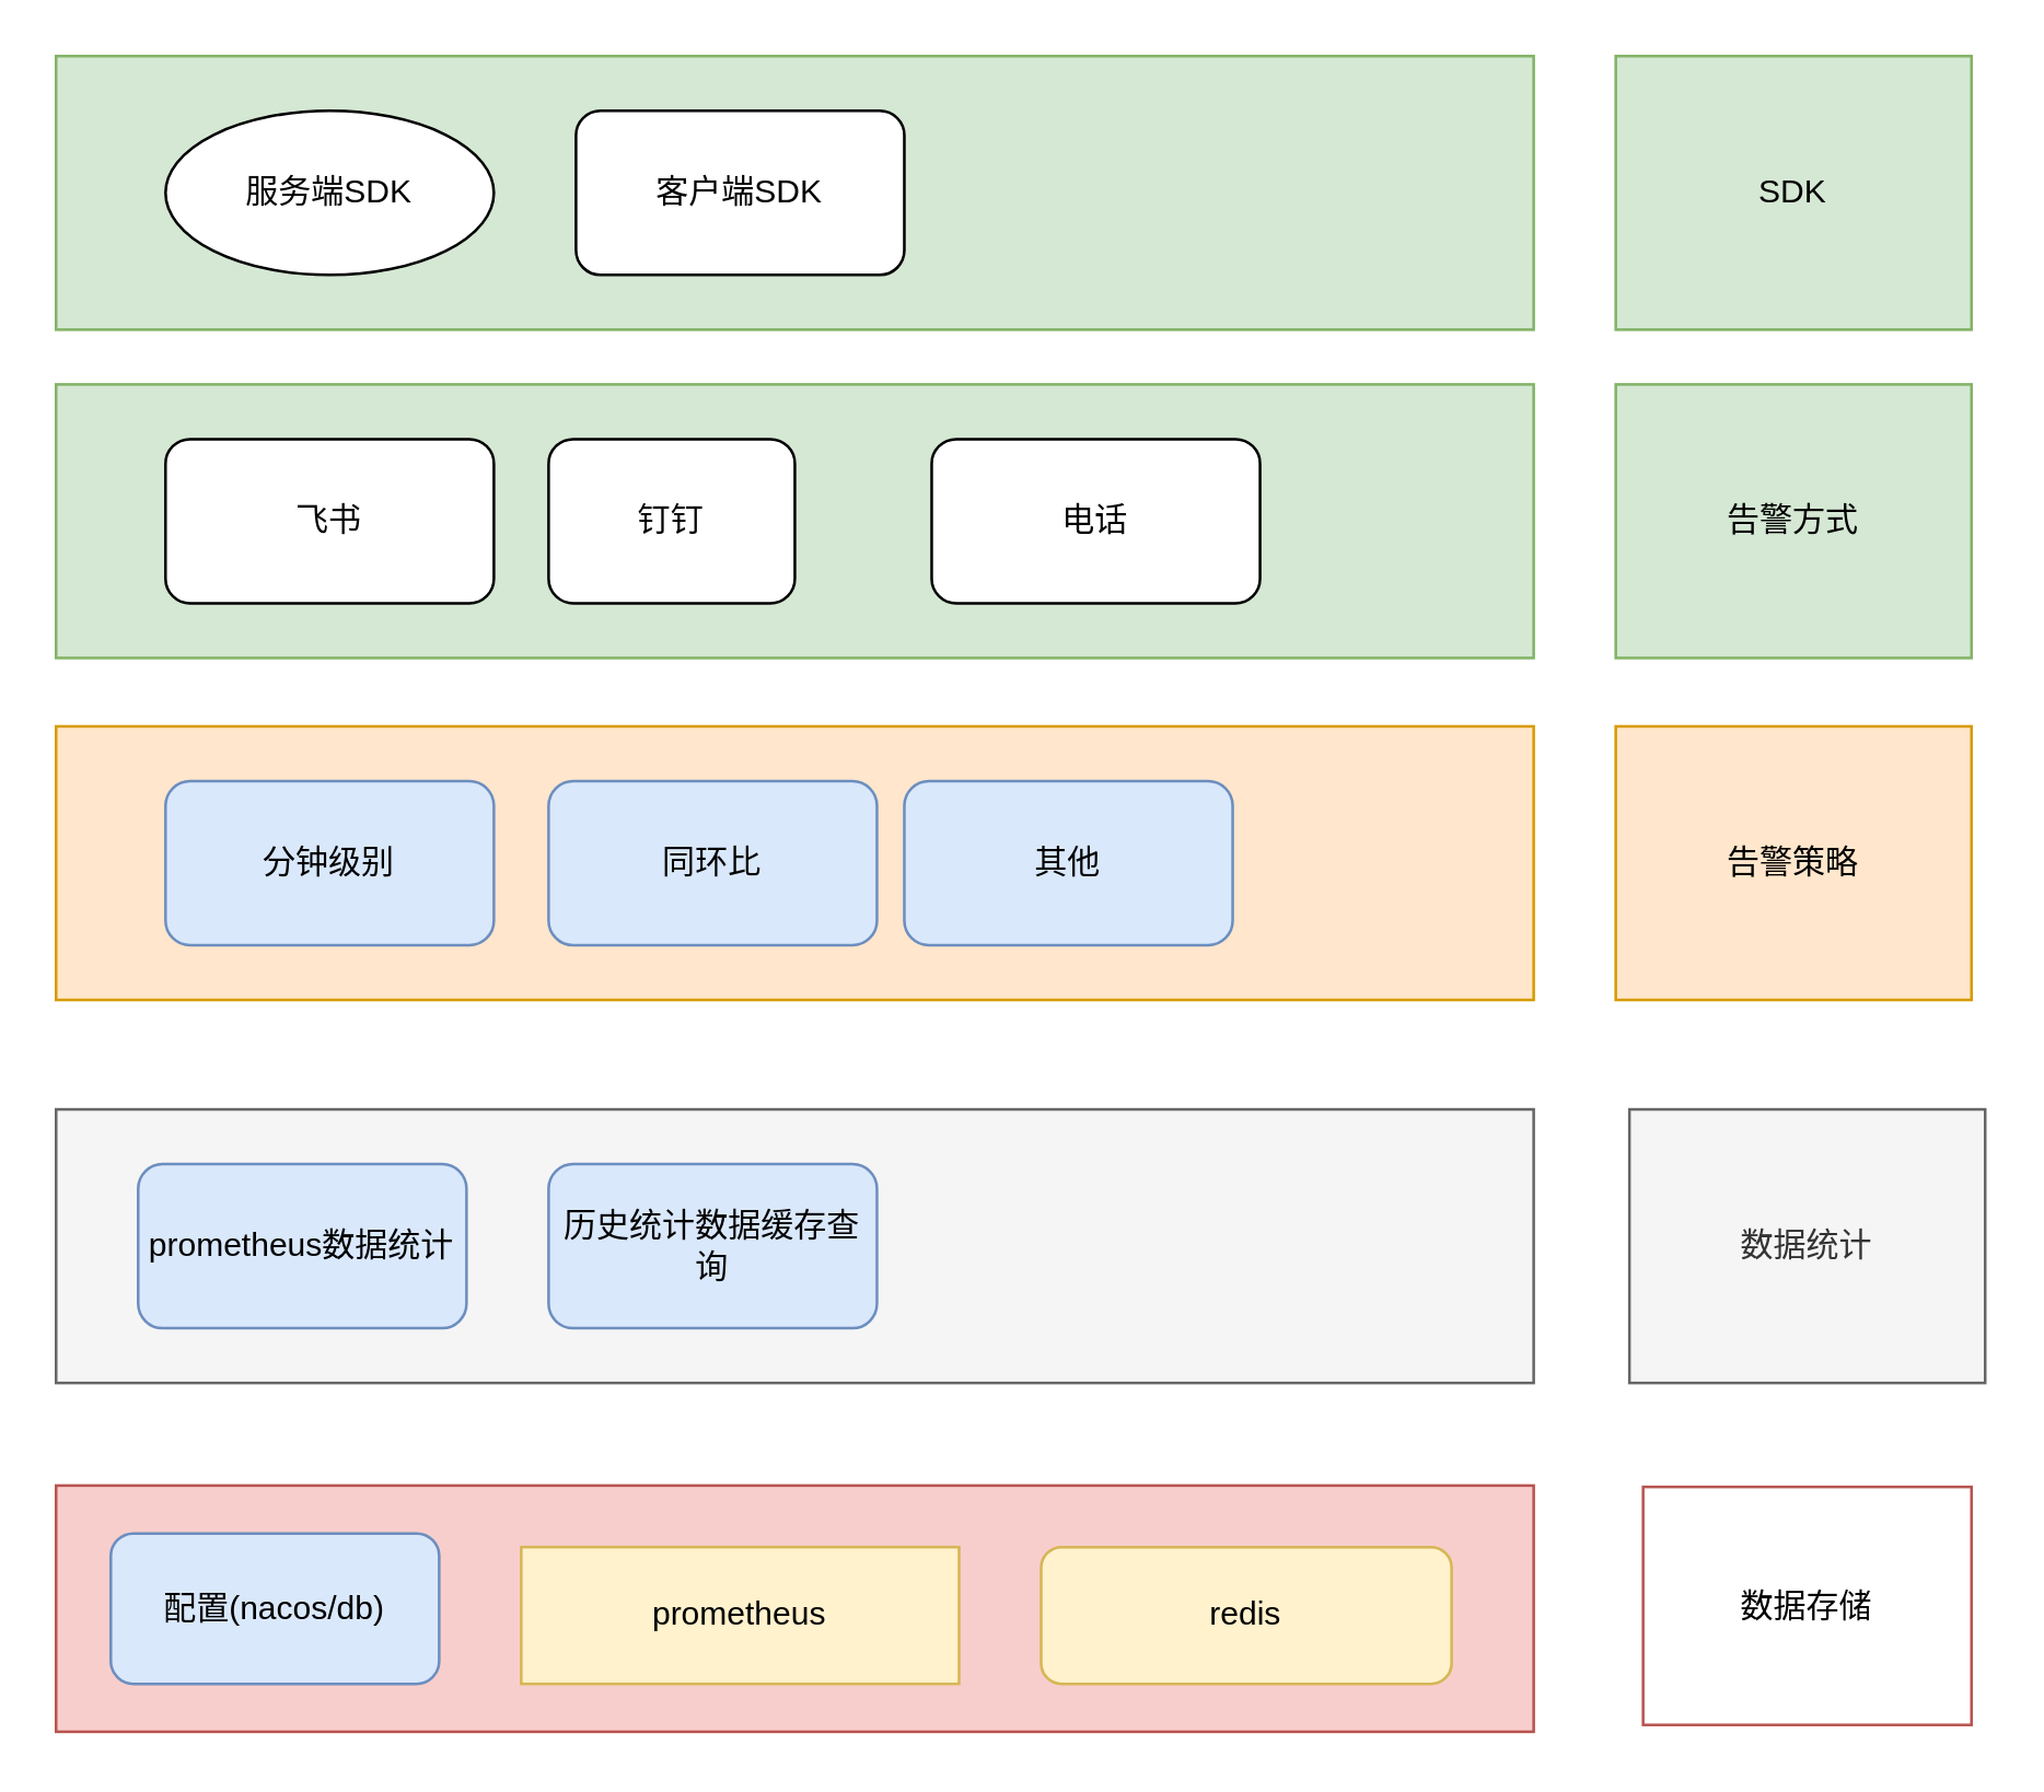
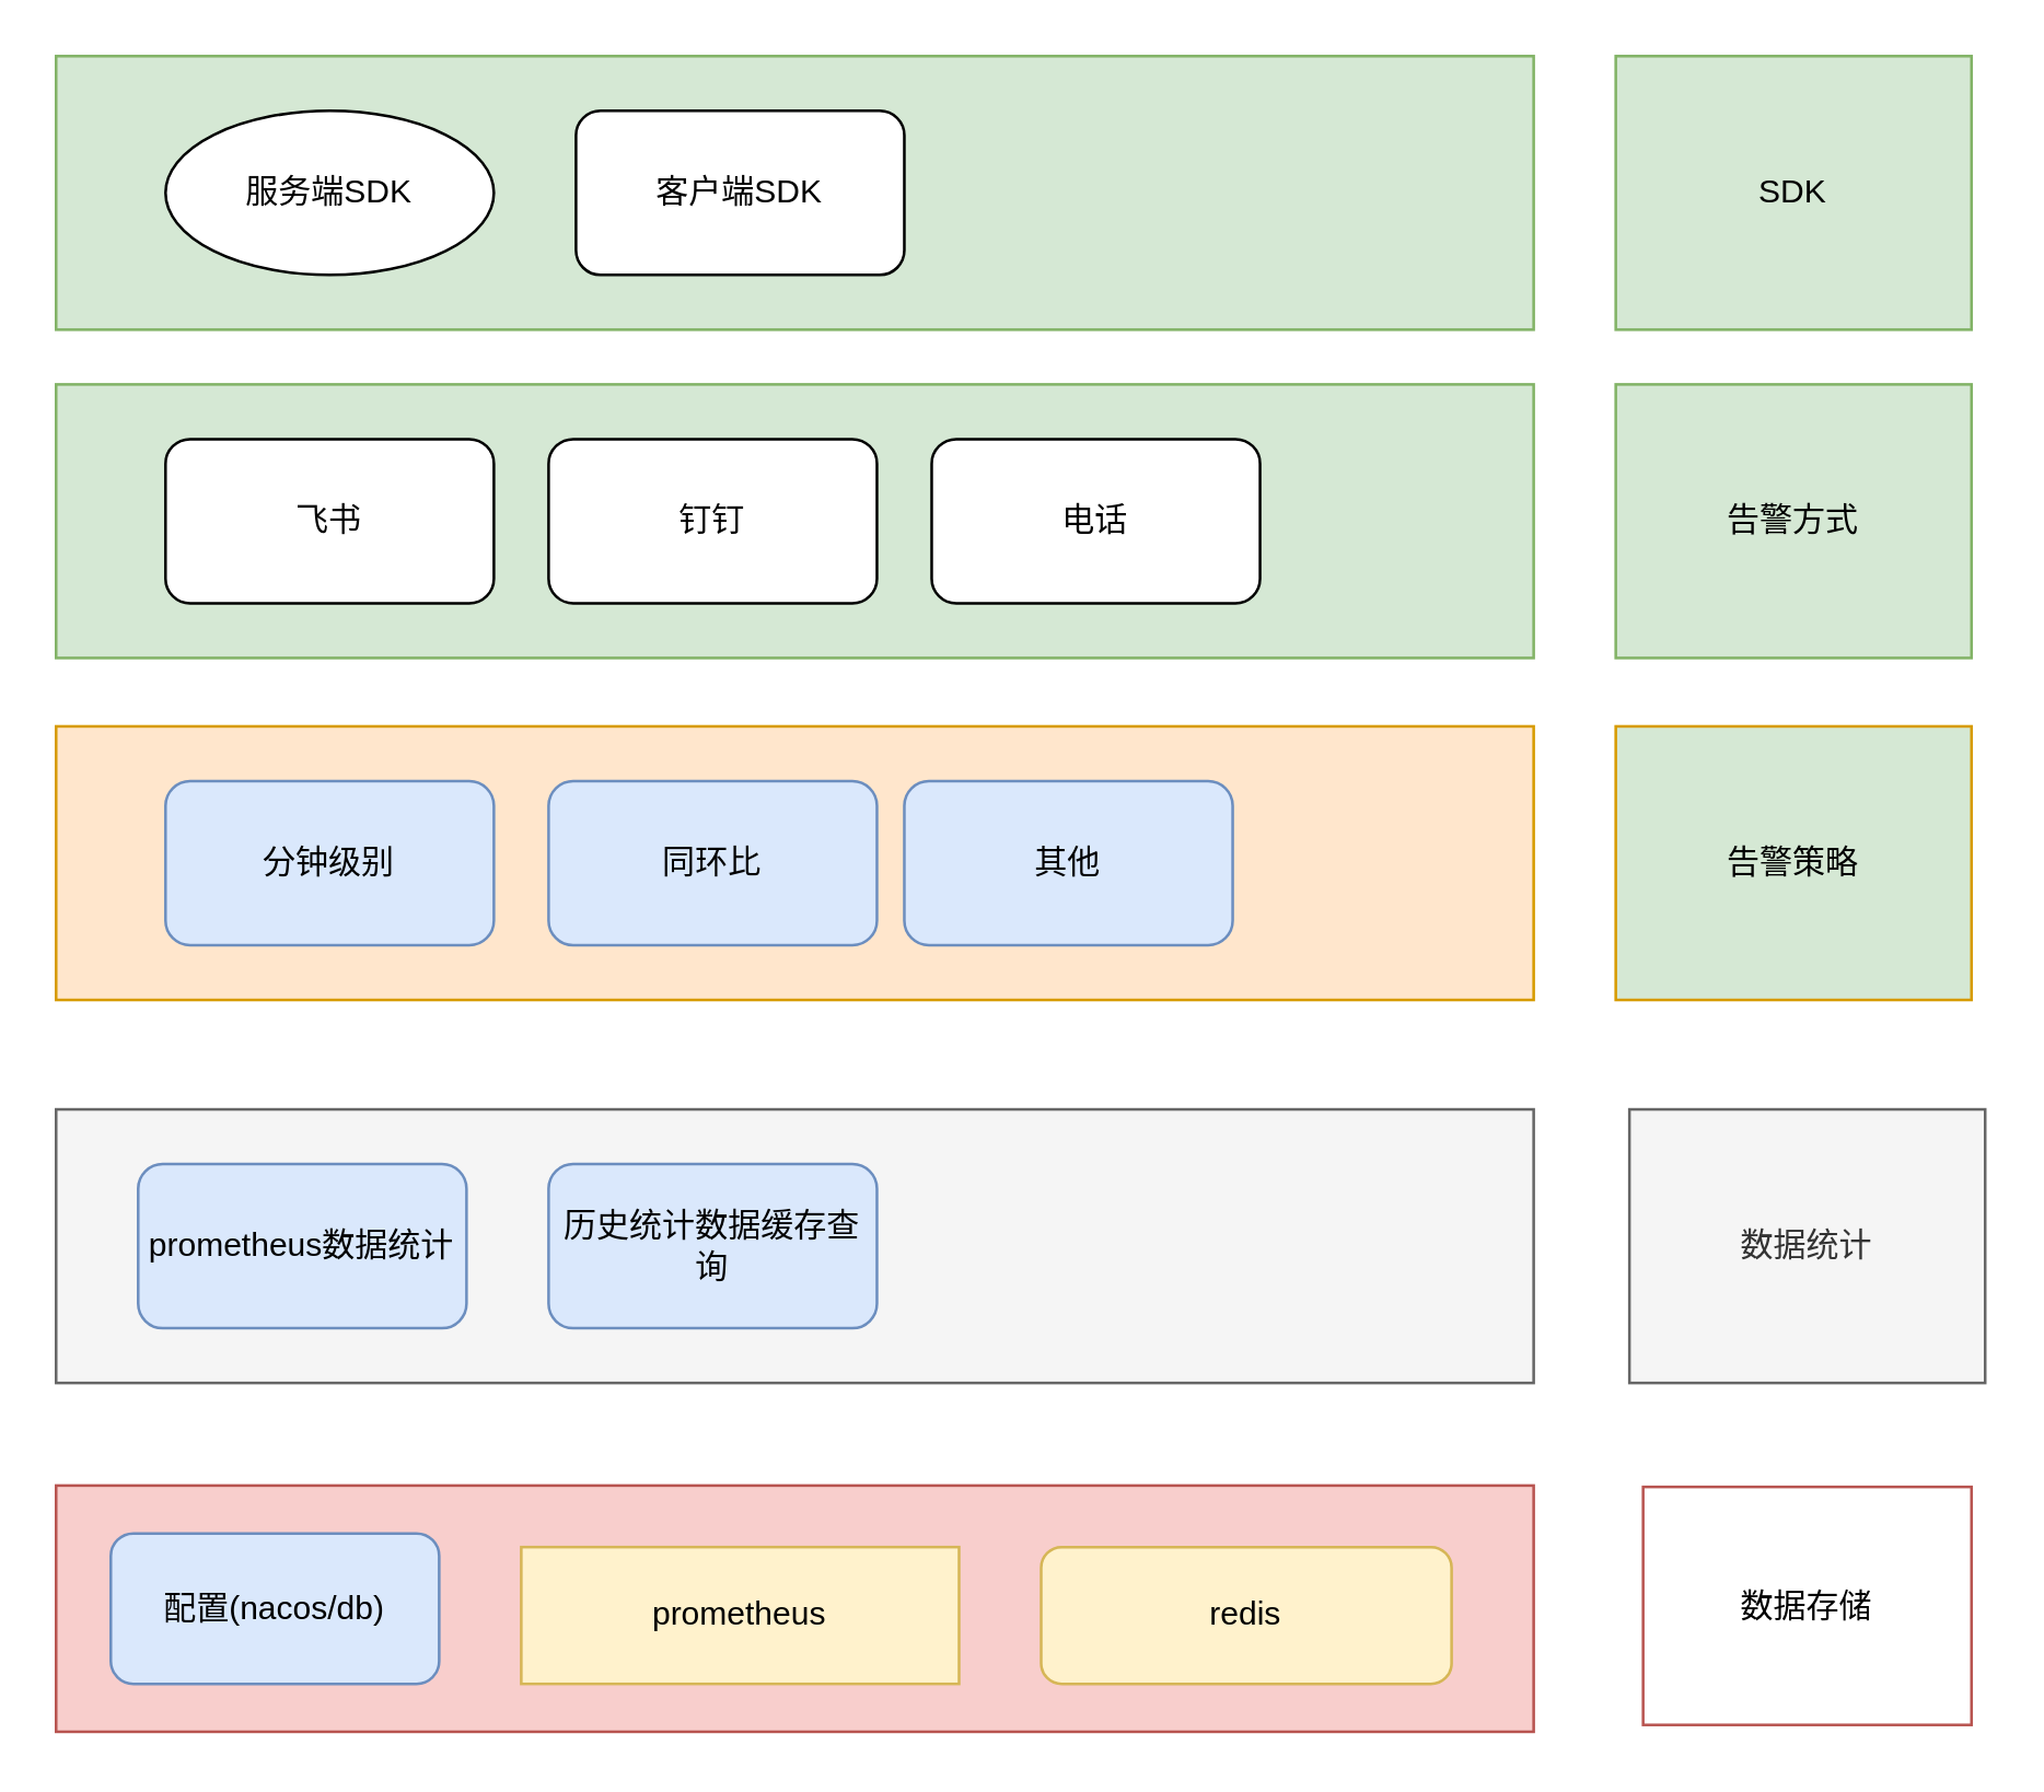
- <mxCell id="19" value="钉钉" style="rounded=1;whiteSpace=wrap;html=1;" parent="1" vertex="1"><mxGeometry x="200" y="160" width="90" height="60" as="geometry" /></mxCell>
+ <mxCell id="19" value="钉钉" style="rounded=1;whiteSpace=wrap;html=1;" parent="1" vertex="1"><mxGeometry x="200" y="160" width="120" height="60" as="geometry" /></mxCell>
- <mxCell id="15" value="告警策略" style="rounded=0;whiteSpace=wrap;html=1;fillColor=#ffe6cc;strokeColor=#d79b00;" parent="1" vertex="1"><mxGeometry x="590" y="265" width="130" height="100" as="geometry" /></mxCell>
+ <mxCell id="15" value="告警策略" style="rounded=0;whiteSpace=wrap;html=1;fillColor=#d5e8d4;strokeColor=#d79b00;" parent="1" vertex="1"><mxGeometry x="590" y="265" width="130" height="100" as="geometry" /></mxCell>
